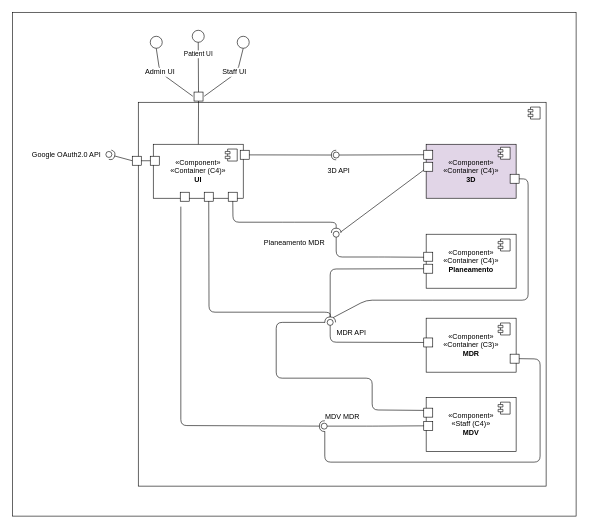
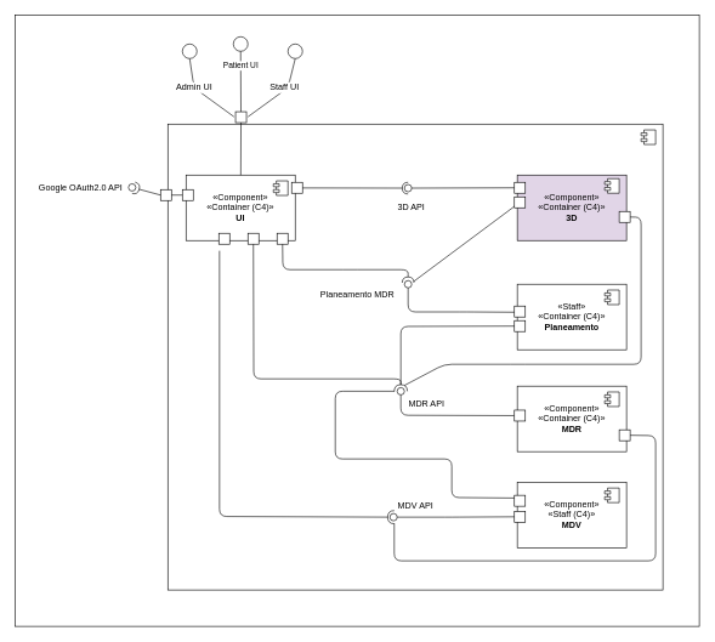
- <mxCell id="18" value="«Component»&lt;br&gt;«Container (C4)»&lt;br&gt;&lt;b&gt;Planeamento&lt;/b&gt;" style="html=1;dropTarget=0;whiteSpace=wrap;" parent="17" vertex="1"><mxGeometry width="150" height="90" as="geometry" /></mxCell>
+ <mxCell id="18" value="«Staff»&lt;br&gt;«Container (C4)»&lt;br&gt;&lt;b&gt;Planeamento&lt;/b&gt;" style="html=1;dropTarget=0;whiteSpace=wrap;" parent="17" vertex="1"><mxGeometry width="150" height="90" as="geometry" /></mxCell>
- <mxCell id="41" value="«Component»&lt;br&gt;«Container (C3)»&lt;br&gt;&lt;b&gt;MDR&lt;/b&gt;" style="html=1;dropTarget=0;whiteSpace=wrap;" parent="40" vertex="1"><mxGeometry width="150" height="90" as="geometry" /></mxCell>
+ <mxCell id="41" value="«Component»&lt;br&gt;«Container (C4)»&lt;br&gt;&lt;b&gt;MDR&lt;/b&gt;" style="html=1;dropTarget=0;whiteSpace=wrap;" parent="40" vertex="1"><mxGeometry width="150" height="90" as="geometry" /></mxCell>
- <mxCell id="39" value="MDV MDR" style="text;html=1;align=center;verticalAlign=middle;resizable=0;points=[];autosize=1;strokeColor=none;fillColor=none;" parent="4" vertex="1"><mxGeometry x="305" y="510" width="70" height="30" as="geometry" /></mxCell>
+ <mxCell id="39" value="MDV API" style="text;html=1;align=center;verticalAlign=middle;resizable=0;points=[];autosize=1;strokeColor=none;fillColor=none;" parent="4" vertex="1"><mxGeometry x="305" y="510" width="70" height="30" as="geometry" /></mxCell>
